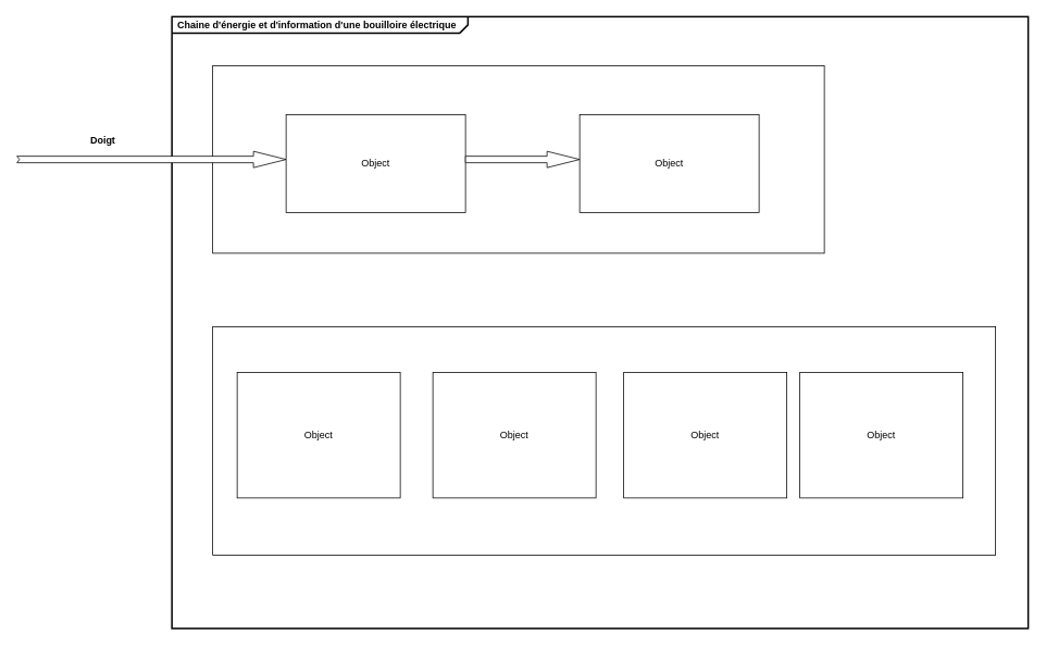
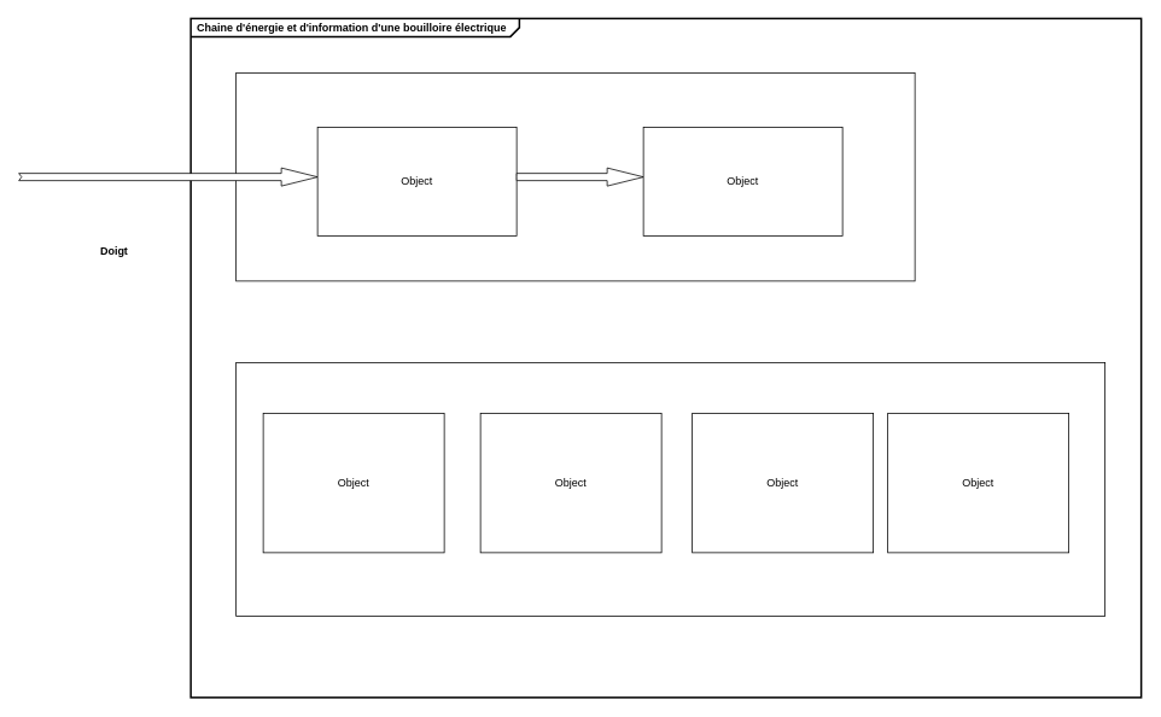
- <mxCell id="6" value="Doigt" style="text;align=center;fontStyle=1;verticalAlign=middle;spacingLeft=3;spacingRight=3;strokeColor=none;rotatable=0;points=[[0,0.5],[1,0.5]];portConstraint=eastwest;html=1;" vertex="1" parent="1"><mxGeometry x="70" y="159" width="110" height="26" as="geometry" /></mxCell>
+ <mxCell id="6" value="Doigt" style="text;align=center;fontStyle=1;verticalAlign=middle;spacingLeft=3;spacingRight=3;strokeColor=none;rotatable=0;points=[[0,0.5],[1,0.5]];portConstraint=eastwest;html=1;" vertex="1" parent="1"><mxGeometry x="70" y="264" width="110" height="26" as="geometry" /></mxCell>
